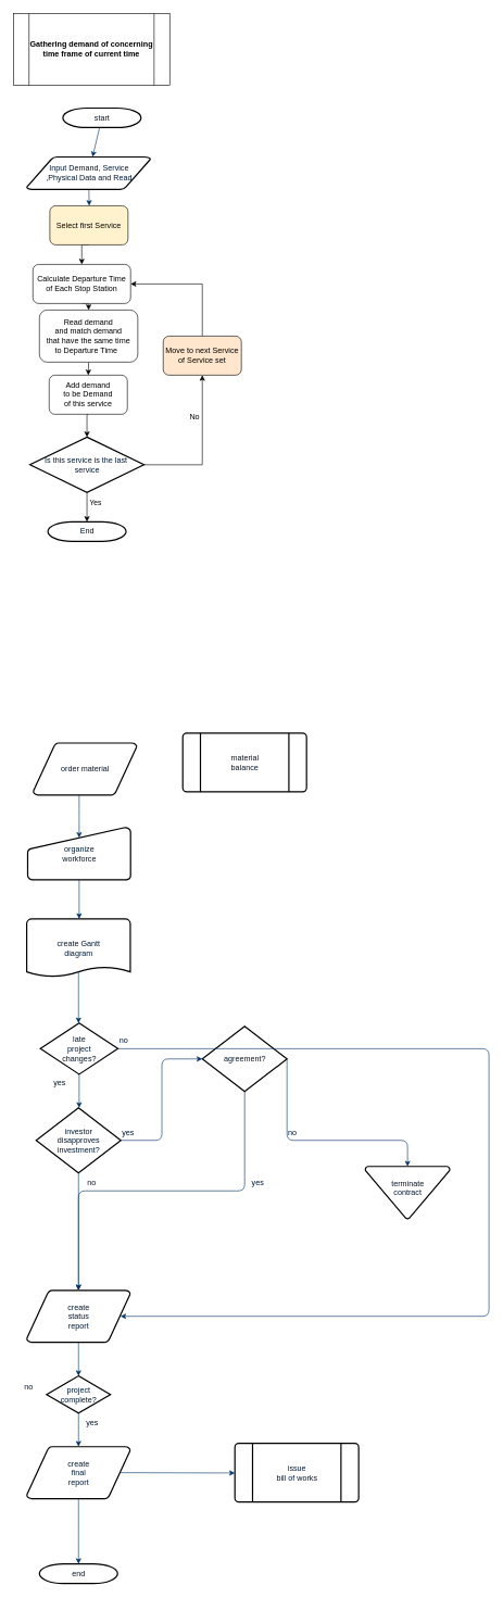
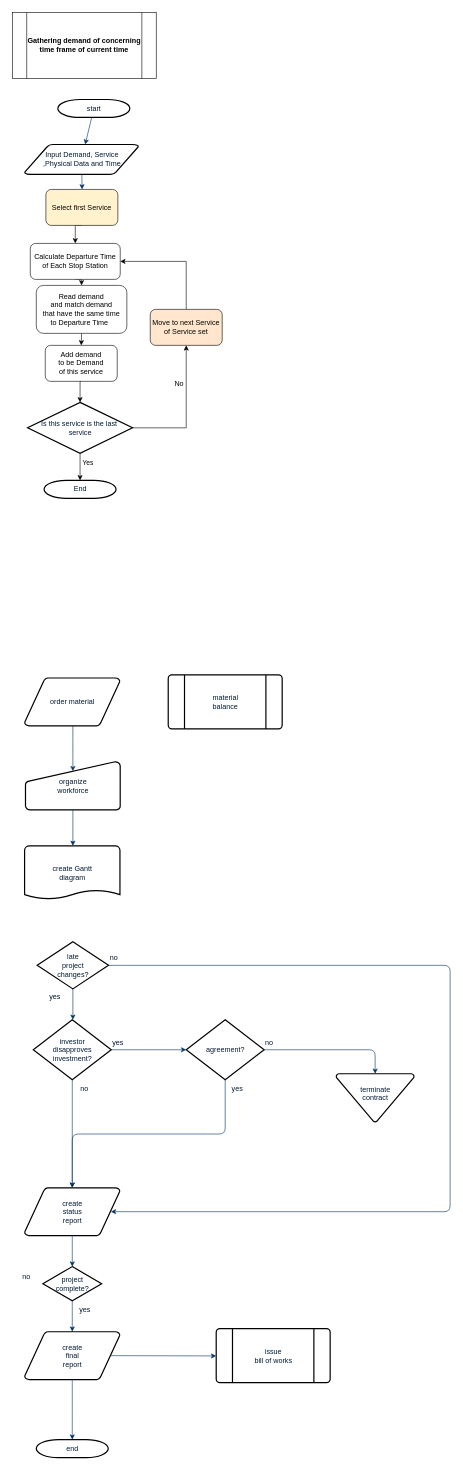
- <mxCell id="3" value="Input Demand, Service&lt;br&gt;,Physical Data and Read&lt;br&gt;" style="shape=mxgraph.flowchart.data;fillColor=#FFFFFF;strokeColor=#000000;strokeWidth=2;gradientColor=none;gradientDirection=north;fontColor=#001933;fontStyle=0;html=1;" parent="1" vertex="1"><mxGeometry x="40.5" y="240" width="190" height="50" as="geometry" /></mxCell>
+ <mxCell id="3" value="Input Demand, Service&lt;br&gt;,Physical Data and Time&lt;br&gt;" style="shape=mxgraph.flowchart.data;fillColor=#FFFFFF;strokeColor=#000000;strokeWidth=2;gradientColor=none;gradientDirection=north;fontColor=#001933;fontStyle=0;html=1;" parent="1" vertex="1"><mxGeometry x="40.5" y="240" width="190" height="50" as="geometry" /></mxCell>
- <mxCell id="6" value="order material" style="shape=mxgraph.flowchart.data;fillColor=#FFFFFF;strokeColor=#000000;strokeWidth=2;gradientColor=none;gradientDirection=north;fontColor=#001933;fontStyle=0;html=1;" parent="1" vertex="1"><mxGeometry x="50.5" y="1139.5" width="159" height="80" as="geometry" /></mxCell>
+ <mxCell id="6" value="order material" style="shape=mxgraph.flowchart.data;fillColor=#FFFFFF;strokeColor=#000000;strokeWidth=2;gradientColor=none;gradientDirection=north;fontColor=#001933;fontStyle=0;html=1;" parent="1" vertex="1"><mxGeometry x="40.5" y="1129.5" width="159" height="80" as="geometry" /></mxCell>
- <mxCell id="13" value="" style="edgeStyle=elbowEdgeStyle;elbow=horizontal;exitX=0.5;exitY=0.9;exitPerimeter=0;fontColor=#001933;fontStyle=1;strokeColor=#003366;strokeWidth=1;html=1;" parent="1" source="10" target="12" edge="1"><mxGeometry x="-8" y="549.5" width="100" height="100" as="geometry"><mxPoint x="-200" y="589.5" as="sourcePoint" /><mxPoint x="-100" y="489.5" as="targetPoint" /></mxGeometry></mxCell>
- <mxCell id="16" value="agreement?" style="shape=mxgraph.flowchart.decision;fillColor=#FFFFFF;strokeColor=#000000;strokeWidth=2;gradientColor=none;gradientDirection=north;fontColor=#001933;fontStyle=0;html=1;" parent="1" vertex="1"><mxGeometry x="310" y="1574.5" width="130" height="100" as="geometry" /></mxCell>
+ <mxCell id="16" value="agreement?" style="shape=mxgraph.flowchart.decision;fillColor=#FFFFFF;strokeColor=#000000;strokeWidth=2;gradientColor=none;gradientDirection=north;fontColor=#001933;fontStyle=0;html=1;" parent="1" vertex="1"><mxGeometry x="310" y="1699.5" width="130" height="100" as="geometry" /></mxCell>
